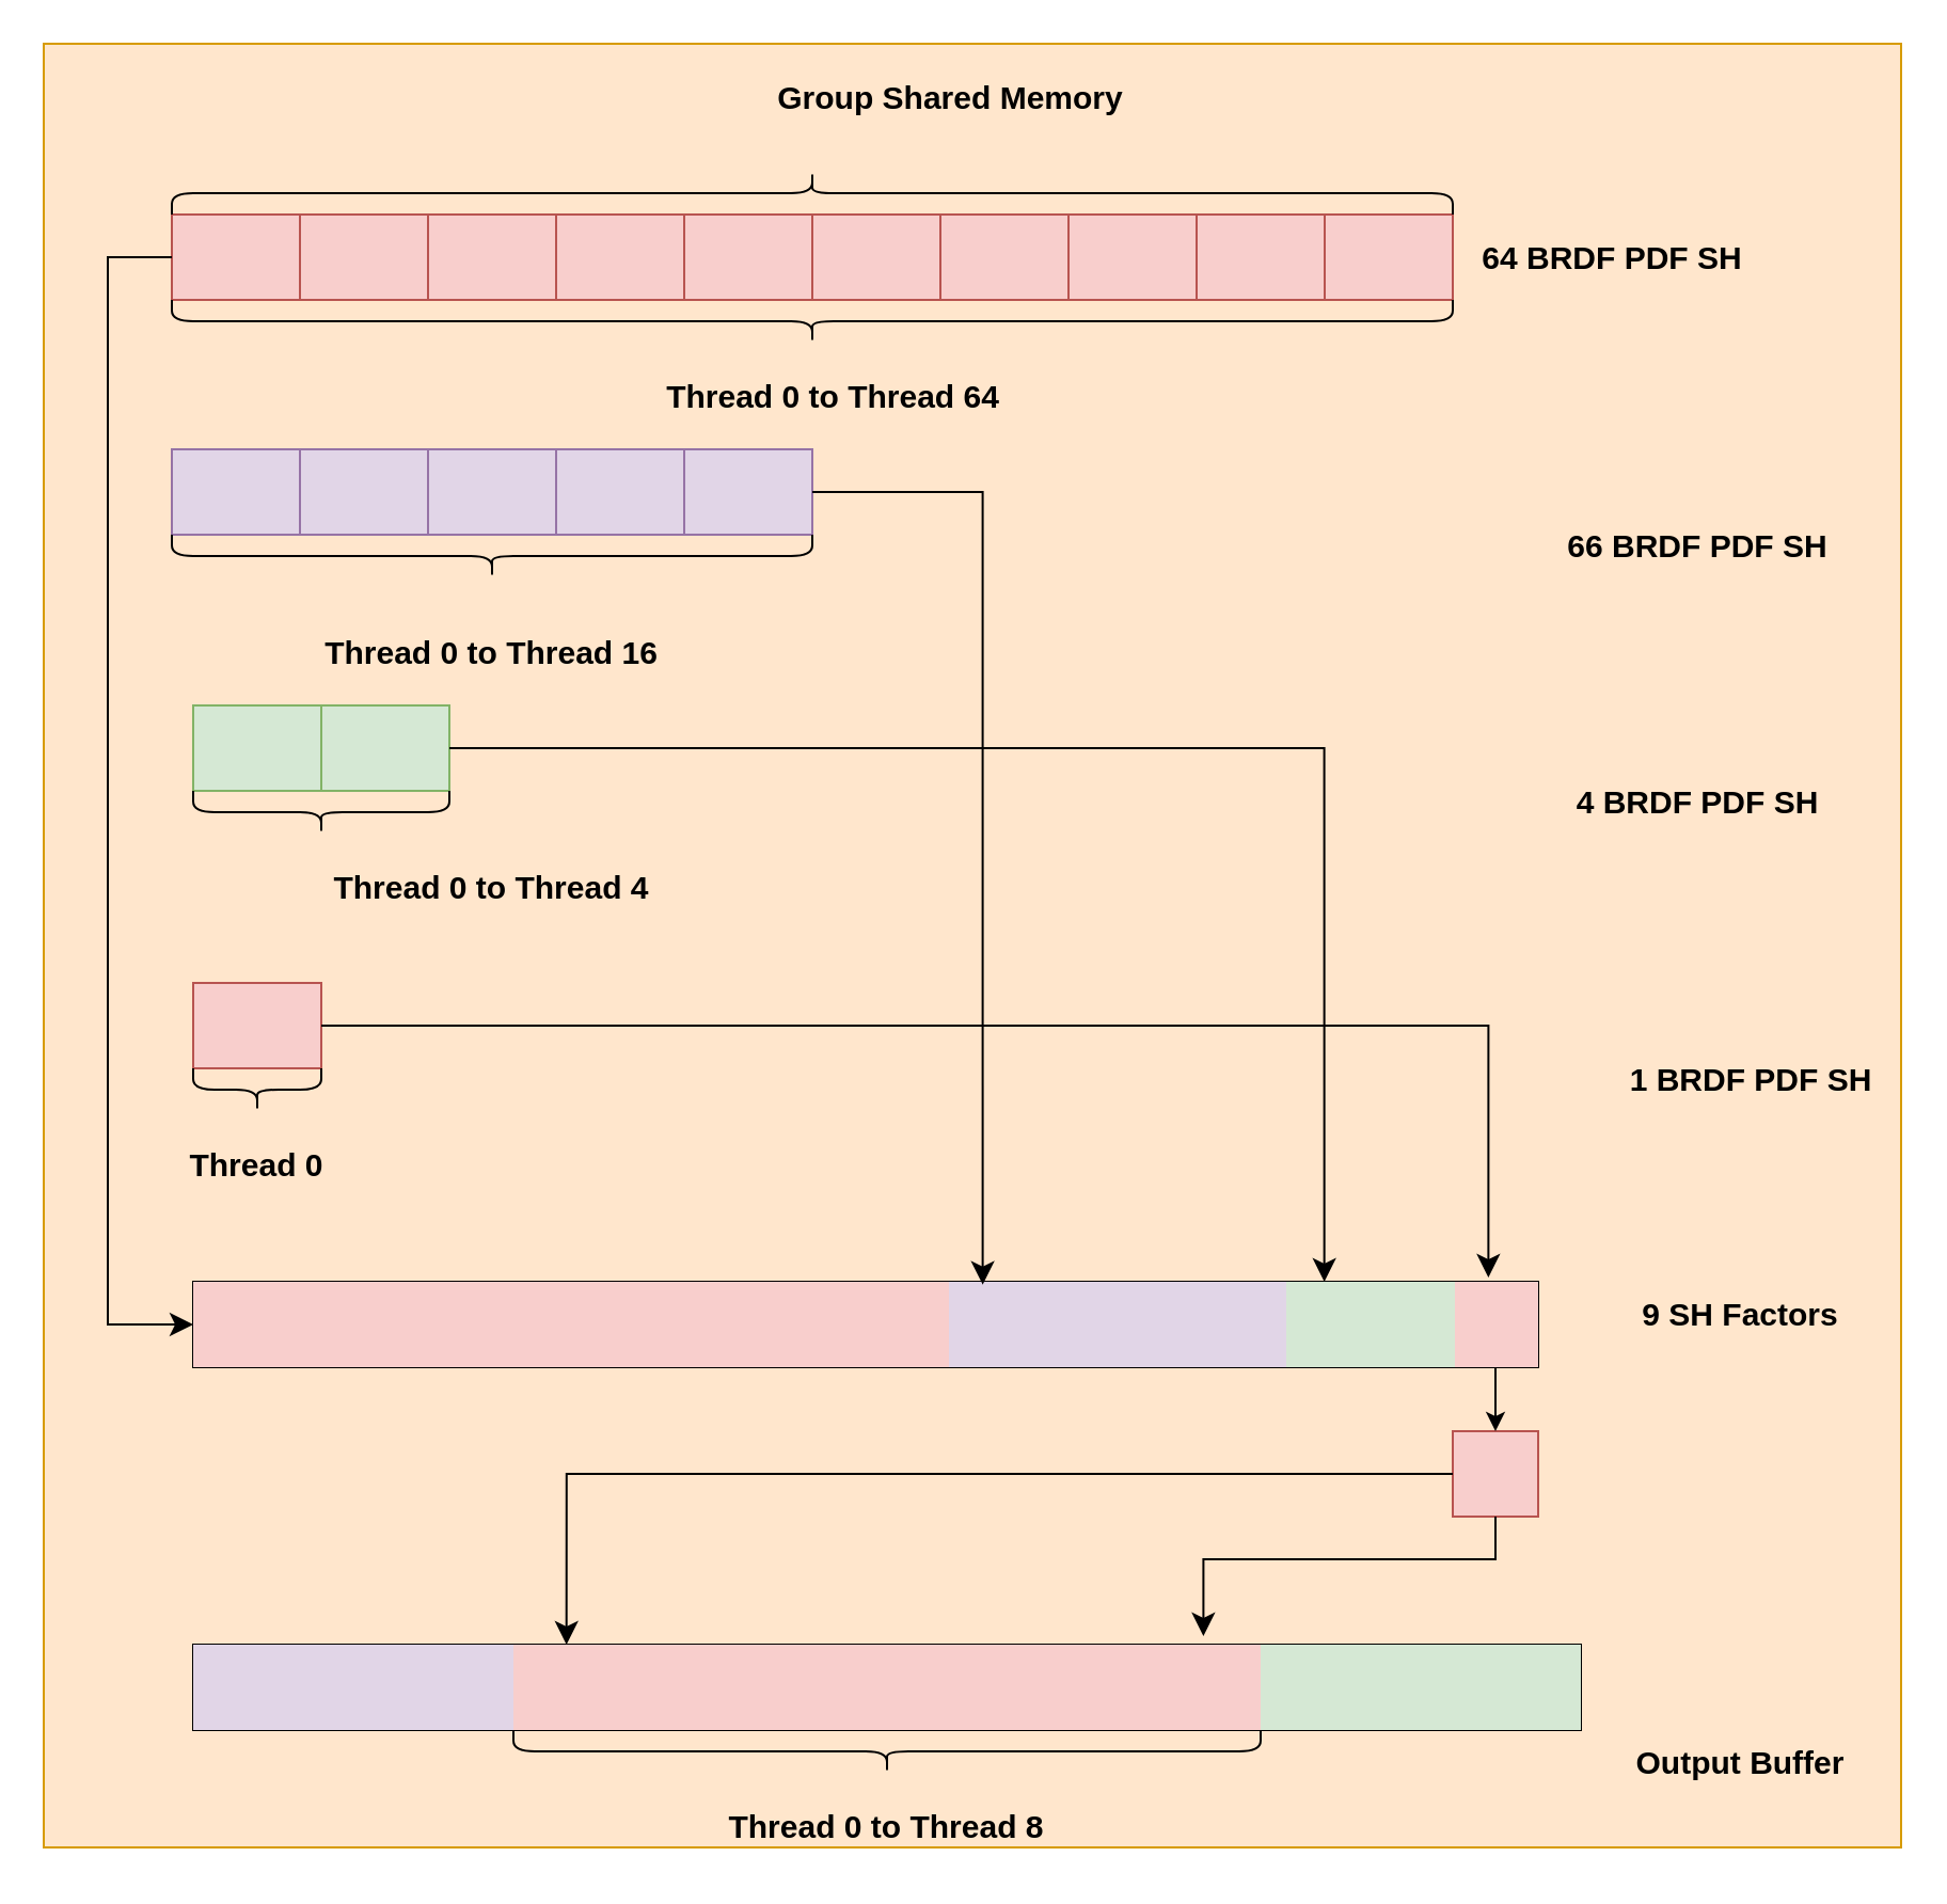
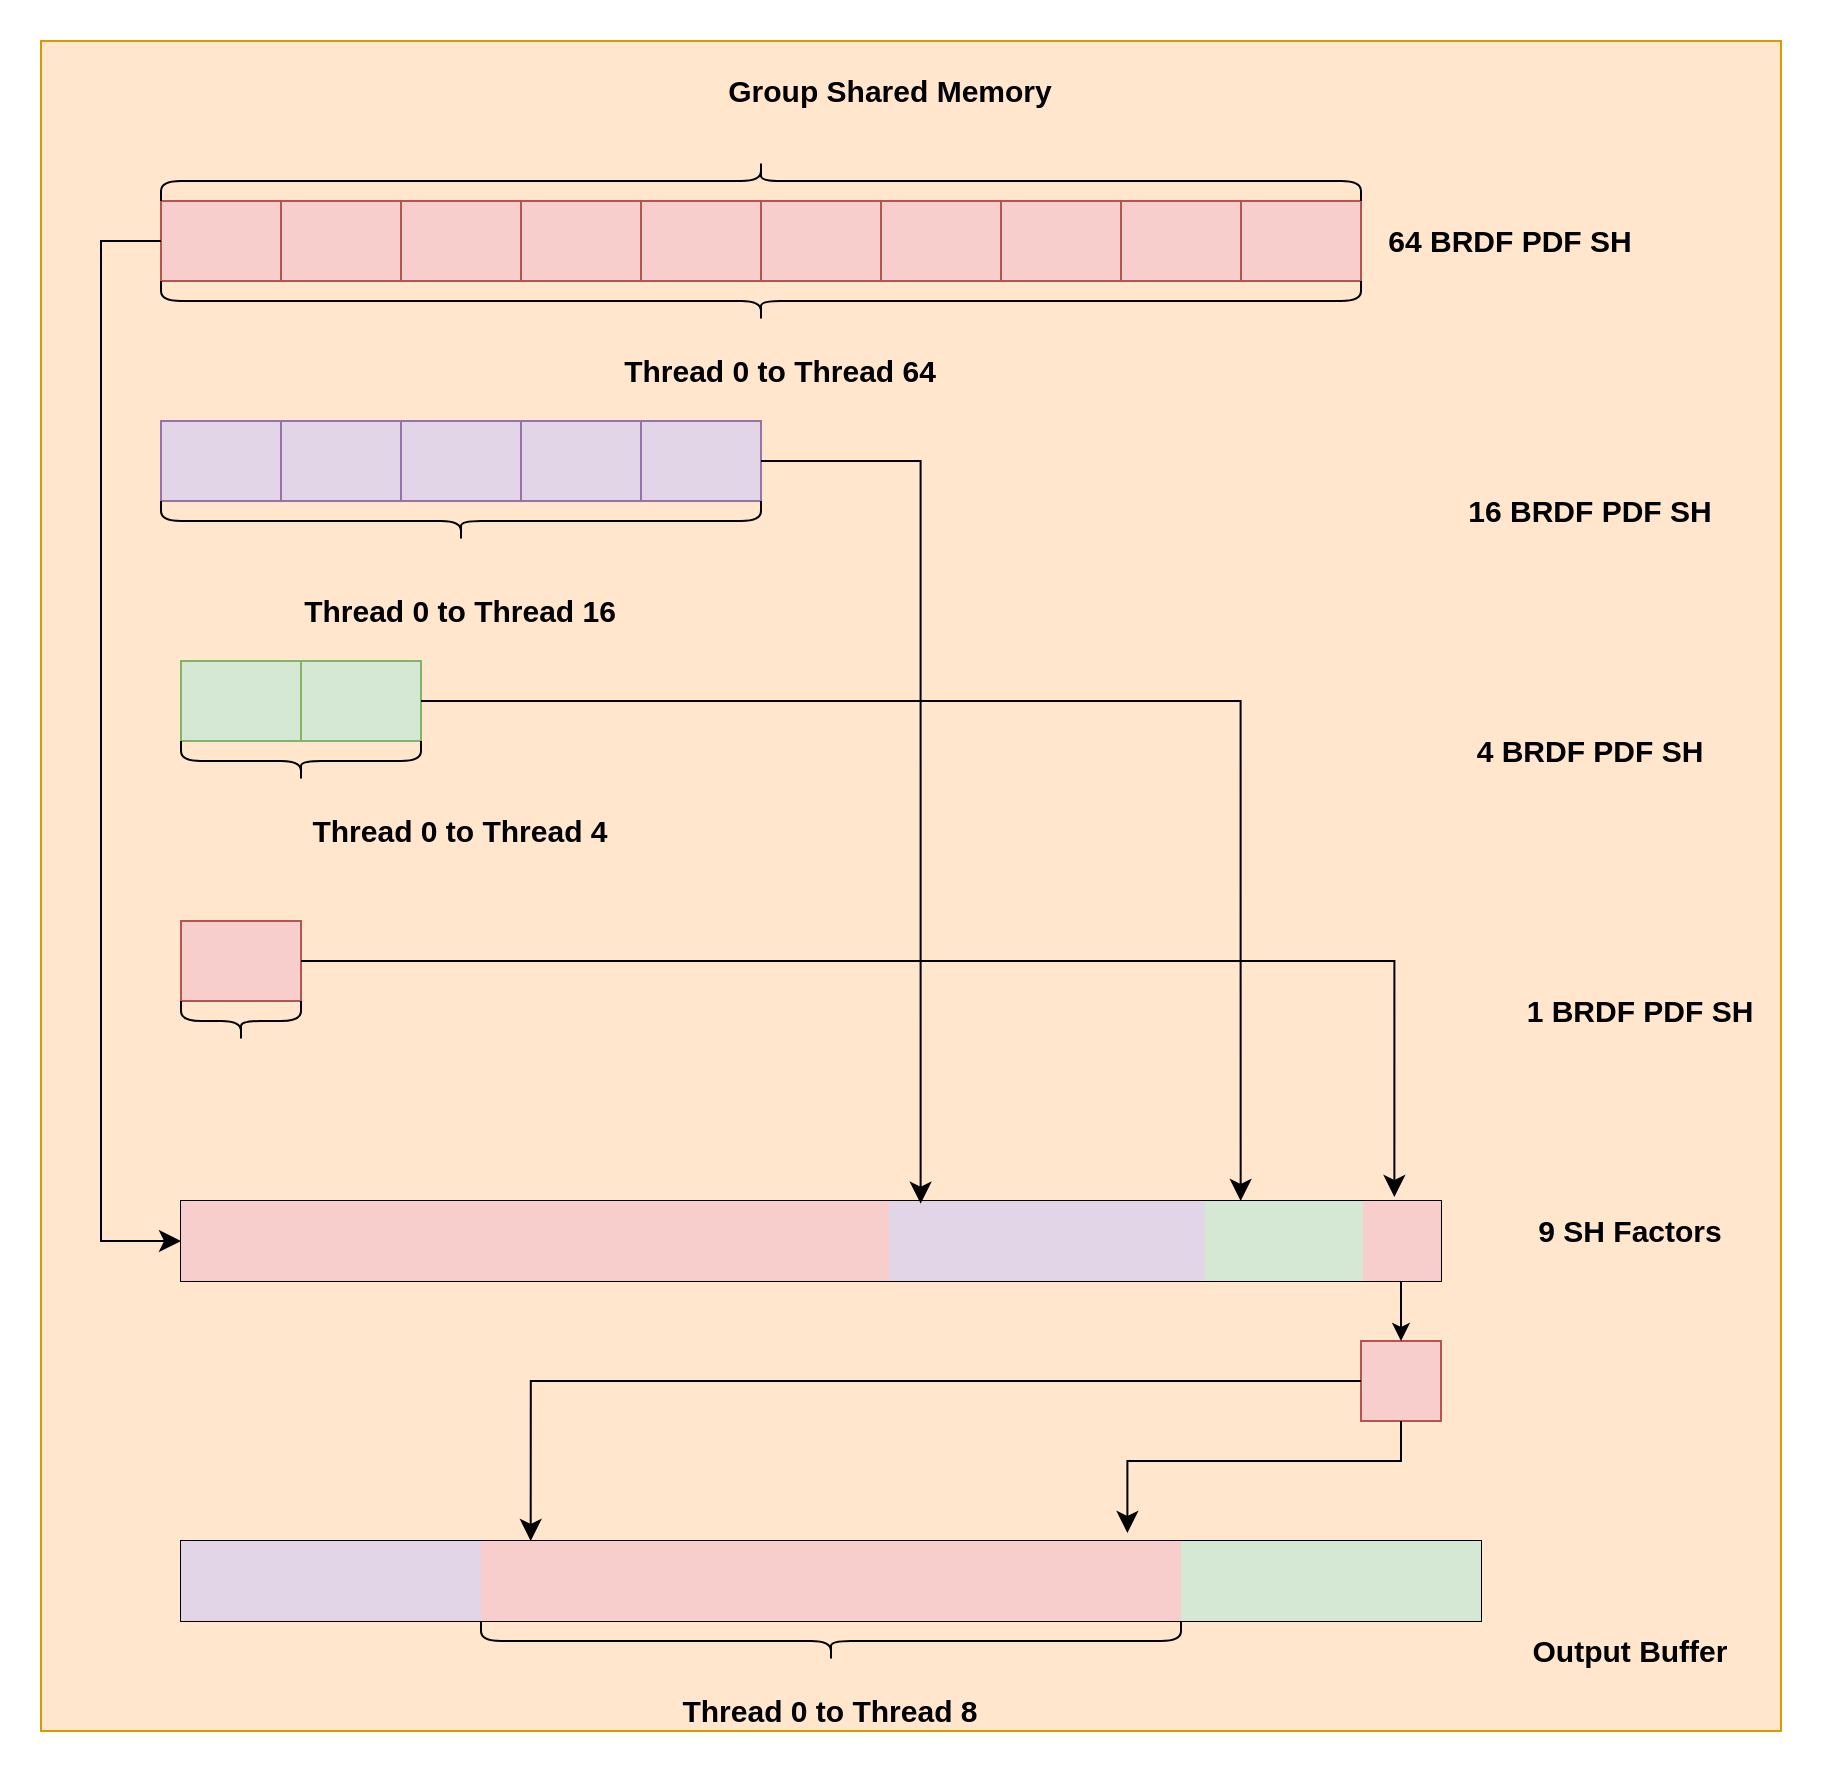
- <mxCell id="25" value="66 BRDF PDF SH" style="text;html=1;align=center;verticalAlign=middle;whiteSpace=wrap;rounded=0;fontSize=15;fontStyle=1" vertex="1" parent="1"><mxGeometry x="730" y="240" width="130" height="30" as="geometry" /></mxCell>
+ <mxCell id="25" value="16 BRDF PDF SH" style="text;html=1;align=center;verticalAlign=middle;whiteSpace=wrap;rounded=0;fontSize=15;fontStyle=1" vertex="1" parent="1"><mxGeometry x="730" y="240" width="130" height="30" as="geometry" /></mxCell>
- <mxCell id="40" value="Thread 0" style="text;html=1;align=center;verticalAlign=middle;whiteSpace=wrap;rounded=0;fontStyle=1;fontSize=15;" vertex="1" parent="1"><mxGeometry x="40" y="530" width="160" height="30" as="geometry" /></mxCell>
